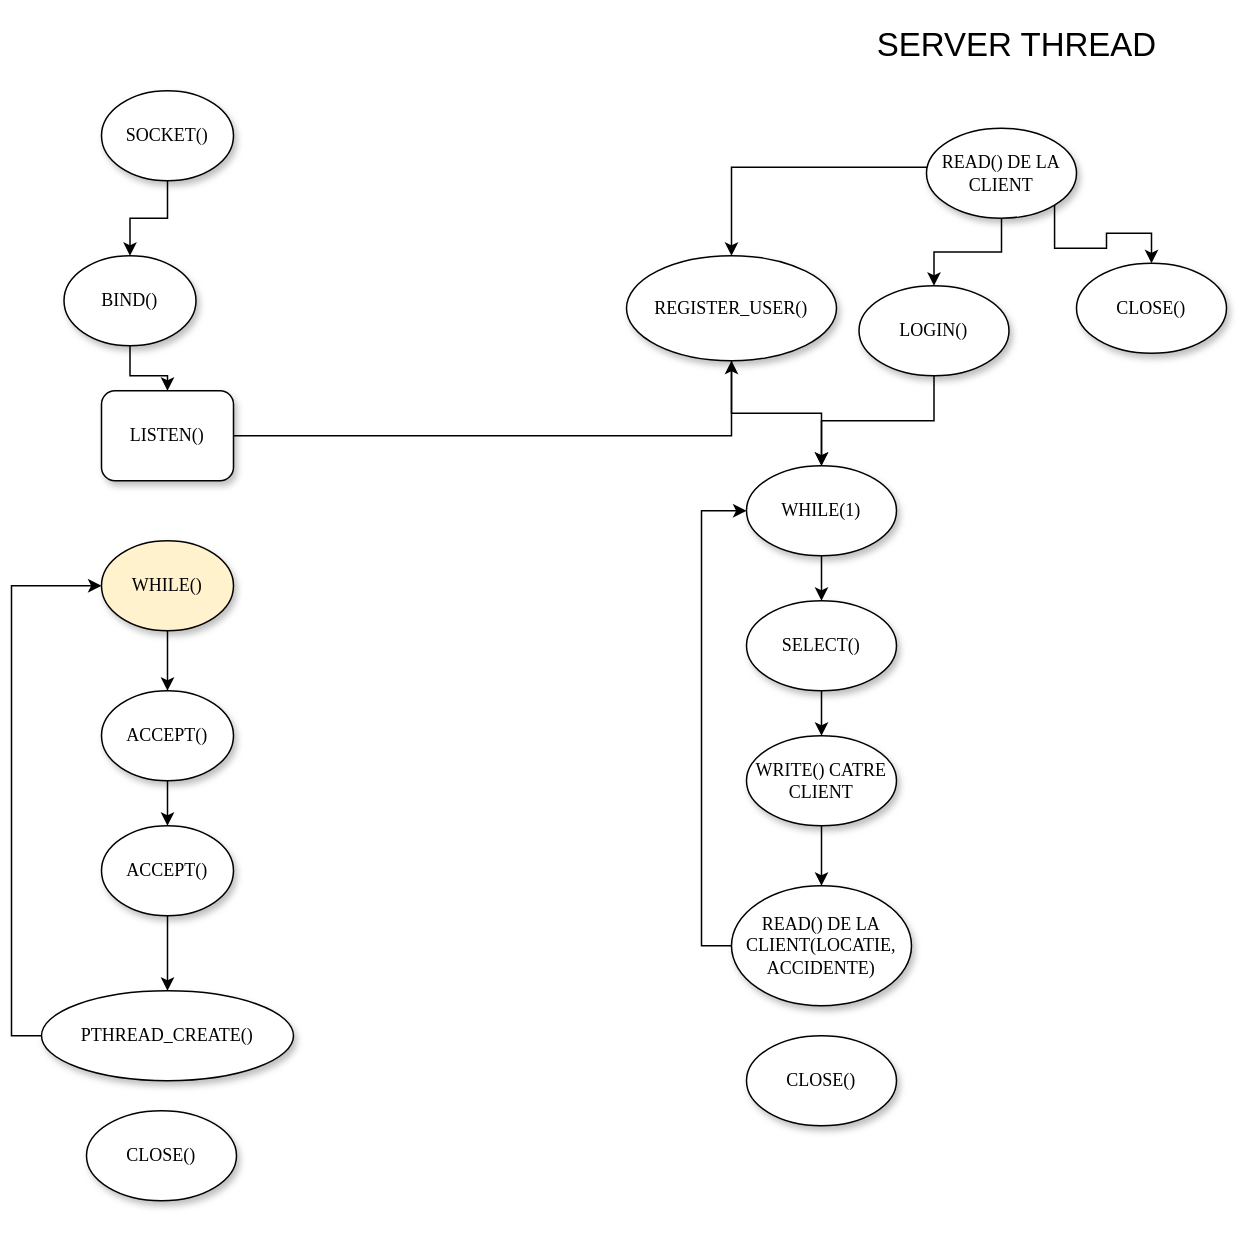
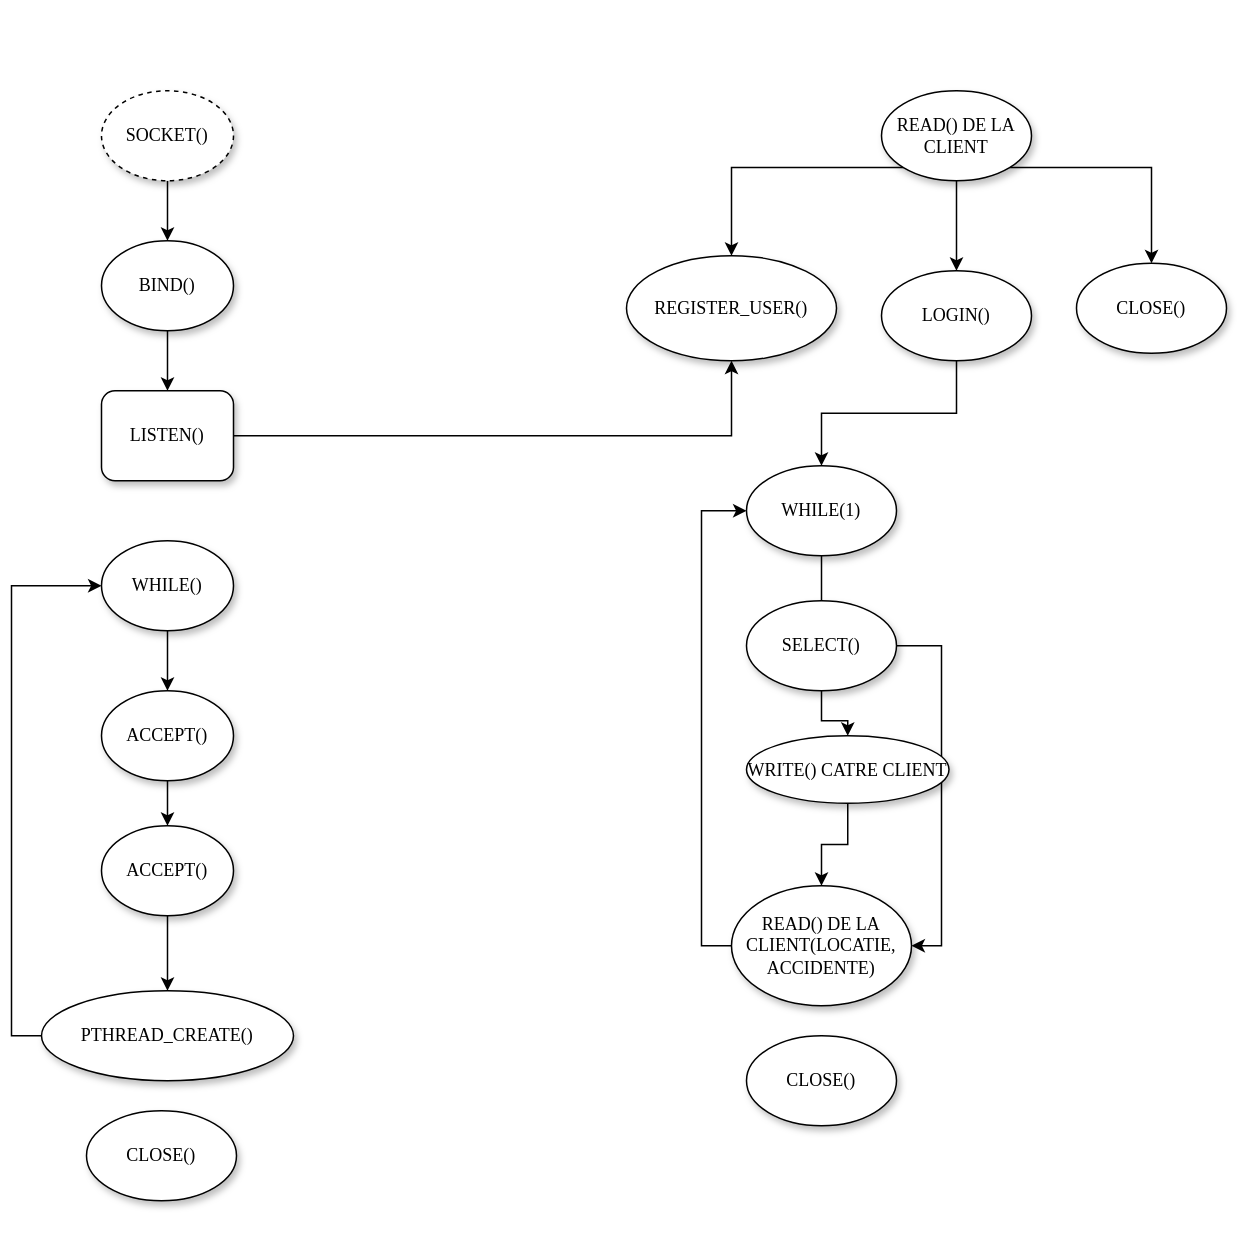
- <mxCell id="17" value="&lt;font style=&quot;font-size: 22px&quot;&gt;SERVER THREAD&lt;/font&gt;" style="text;html=1;align=center;verticalAlign=middle;resizable=0;points=[];;autosize=1;" vertex="1" parent="1"><mxGeometry x="570" y="20" width="200" height="20" as="geometry" /></mxCell>
- <mxCell id="3" value="SOCKET()" style="ellipse;whiteSpace=wrap;html=1;rounded=0;shadow=1;comic=0;labelBackgroundColor=none;strokeWidth=1;fontFamily=Verdana;fontSize=12;align=center;" parent="1" vertex="1"><mxGeometry x="60" y="60" width="88" height="60" as="geometry" /></mxCell>
+ <mxCell id="3" value="SOCKET()" style="ellipse;whiteSpace=wrap;html=1;rounded=0;shadow=1;comic=0;labelBackgroundColor=none;strokeWidth=1;fontFamily=Verdana;fontSize=12;align=center;dashed=1;" parent="1" vertex="1"><mxGeometry x="60" y="60" width="88" height="60" as="geometry" /></mxCell>
- <mxCell id="21" value="READ() DE LA CLIENT" style="ellipse;whiteSpace=wrap;html=1;rounded=0;shadow=1;fontFamily=Verdana;strokeWidth=1;labelBackgroundColor=none;" vertex="1" parent="1"><mxGeometry x="610" y="85" width="100" height="60" as="geometry" /></mxCell>
+ <mxCell id="21" value="READ() DE LA CLIENT" style="ellipse;whiteSpace=wrap;html=1;rounded=0;shadow=1;fontFamily=Verdana;strokeWidth=1;labelBackgroundColor=none;" vertex="1" parent="1"><mxGeometry x="580" y="60" width="100" height="60" as="geometry" /></mxCell>
- <mxCell id="5" value="BIND()&lt;br&gt;" style="ellipse;whiteSpace=wrap;html=1;rounded=0;shadow=1;comic=0;labelBackgroundColor=none;strokeWidth=1;fontFamily=Verdana;fontSize=12;align=center;" vertex="1" parent="1"><mxGeometry x="35" y="170" width="88" height="60" as="geometry" /></mxCell>
+ <mxCell id="5" value="BIND()&lt;br&gt;" style="ellipse;whiteSpace=wrap;html=1;rounded=0;shadow=1;comic=0;labelBackgroundColor=none;strokeWidth=1;fontFamily=Verdana;fontSize=12;align=center;" vertex="1" parent="1"><mxGeometry x="60" y="160" width="88" height="60" as="geometry" /></mxCell>
- <mxCell id="25" value="LOGIN()" style="ellipse;whiteSpace=wrap;html=1;rounded=0;shadow=1;fontFamily=Verdana;strokeWidth=1;labelBackgroundColor=none;" vertex="1" parent="1"><mxGeometry x="565" y="190" width="100" height="60" as="geometry" /></mxCell>
+ <mxCell id="25" value="LOGIN()" style="ellipse;whiteSpace=wrap;html=1;rounded=0;shadow=1;fontFamily=Verdana;strokeWidth=1;labelBackgroundColor=none;" vertex="1" parent="1"><mxGeometry x="580" y="180" width="100" height="60" as="geometry" /></mxCell>
- <mxCell id="22" style="edgeStyle=orthogonalEdgeStyle;rounded=0;orthogonalLoop=1;jettySize=auto;html=1;exitX=0.5;exitY=1;exitDx=0;exitDy=0;entryX=0.5;entryY=0;entryDx=0;entryDy=0;" edge="1" parent="1" source="23" target="27"><mxGeometry relative="1" as="geometry" /></mxCell>
- <mxCell id="9" value="WHILE()" style="ellipse;whiteSpace=wrap;html=1;rounded=0;shadow=1;comic=0;labelBackgroundColor=none;strokeWidth=1;fontFamily=Verdana;fontSize=12;align=center;fillColor=#fff2cc;" vertex="1" parent="1"><mxGeometry x="60" y="360" width="88" height="60" as="geometry" /></mxCell>
+ <mxCell id="9" value="WHILE()" style="ellipse;whiteSpace=wrap;html=1;rounded=0;shadow=1;comic=0;labelBackgroundColor=none;strokeWidth=1;fontFamily=Verdana;fontSize=12;align=center;" vertex="1" parent="1"><mxGeometry x="60" y="360" width="88" height="60" as="geometry" /></mxCell>
- <mxCell id="26" value="" style="edgeStyle=orthogonalEdgeStyle;rounded=0;orthogonalLoop=1;jettySize=auto;html=1;" edge="1" parent="1" source="27" target="30"><mxGeometry relative="1" as="geometry" /></mxCell>
+ <mxCell id="26" value="" style="edgeStyle=orthogonalEdgeStyle;rounded=0;orthogonalLoop=1;jettySize=auto;html=1;endArrow=none;" edge="1" parent="1" source="27" target="30"><mxGeometry relative="1" as="geometry" /></mxCell>
- <mxCell id="32" value="WRITE() CATRE CLIENT" style="ellipse;whiteSpace=wrap;html=1;rounded=0;shadow=1;fontFamily=Verdana;strokeWidth=1;labelBackgroundColor=none;" vertex="1" parent="1"><mxGeometry x="490" y="490" width="100" height="60" as="geometry" /></mxCell>
+ <mxCell id="32" value="WRITE() CATRE CLIENT" style="ellipse;whiteSpace=wrap;html=1;rounded=0;shadow=1;fontFamily=Verdana;strokeWidth=1;labelBackgroundColor=none;" vertex="1" parent="1"><mxGeometry x="490" y="490" width="135" height="45" as="geometry" /></mxCell>
+ <mxCell id="29" style="edgeStyle=orthogonalEdgeStyle;rounded=0;orthogonalLoop=1;jettySize=auto;html=1;exitX=1;exitY=0.5;exitDx=0;exitDy=0;entryX=1;entryY=0.5;entryDx=0;entryDy=0;" edge="1" parent="1" source="30" target="34"><mxGeometry relative="1" as="geometry" /></mxCell>
